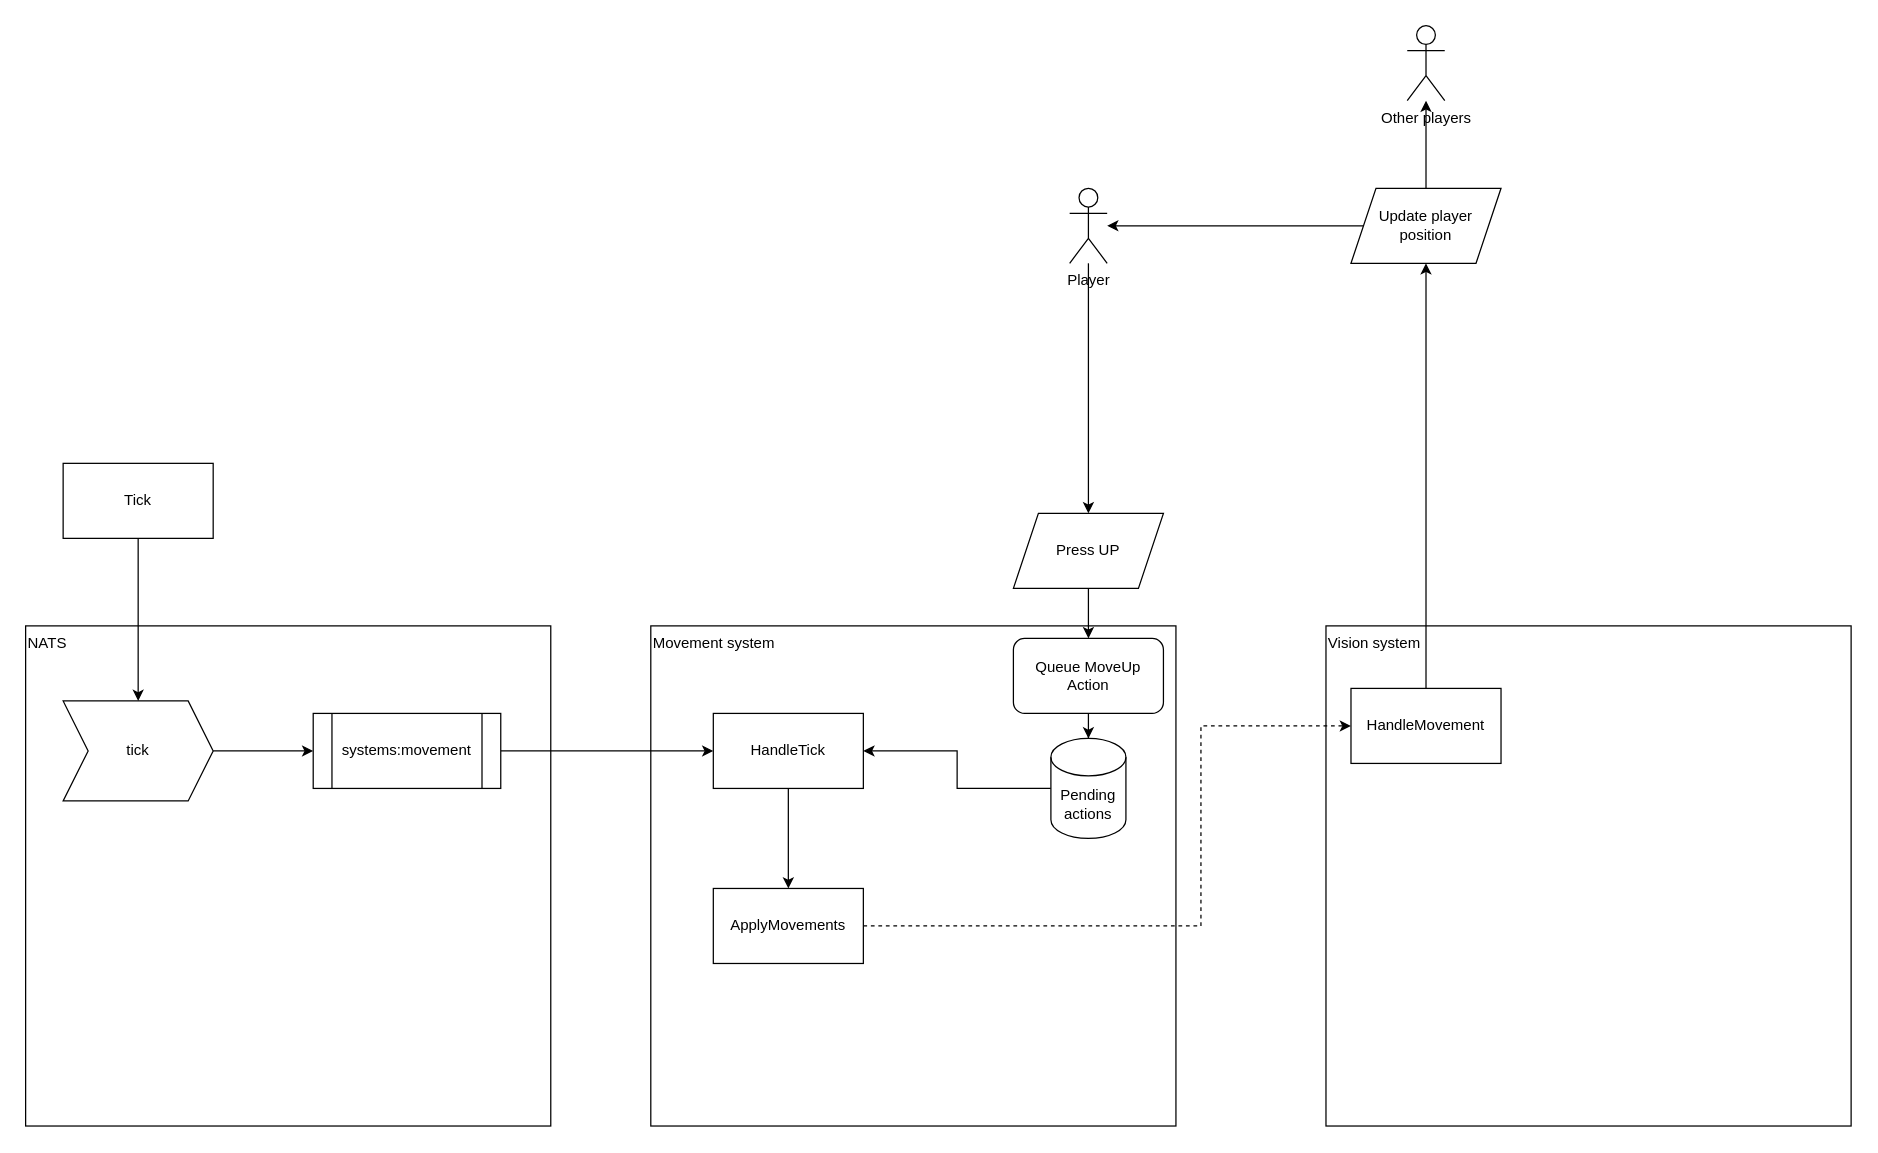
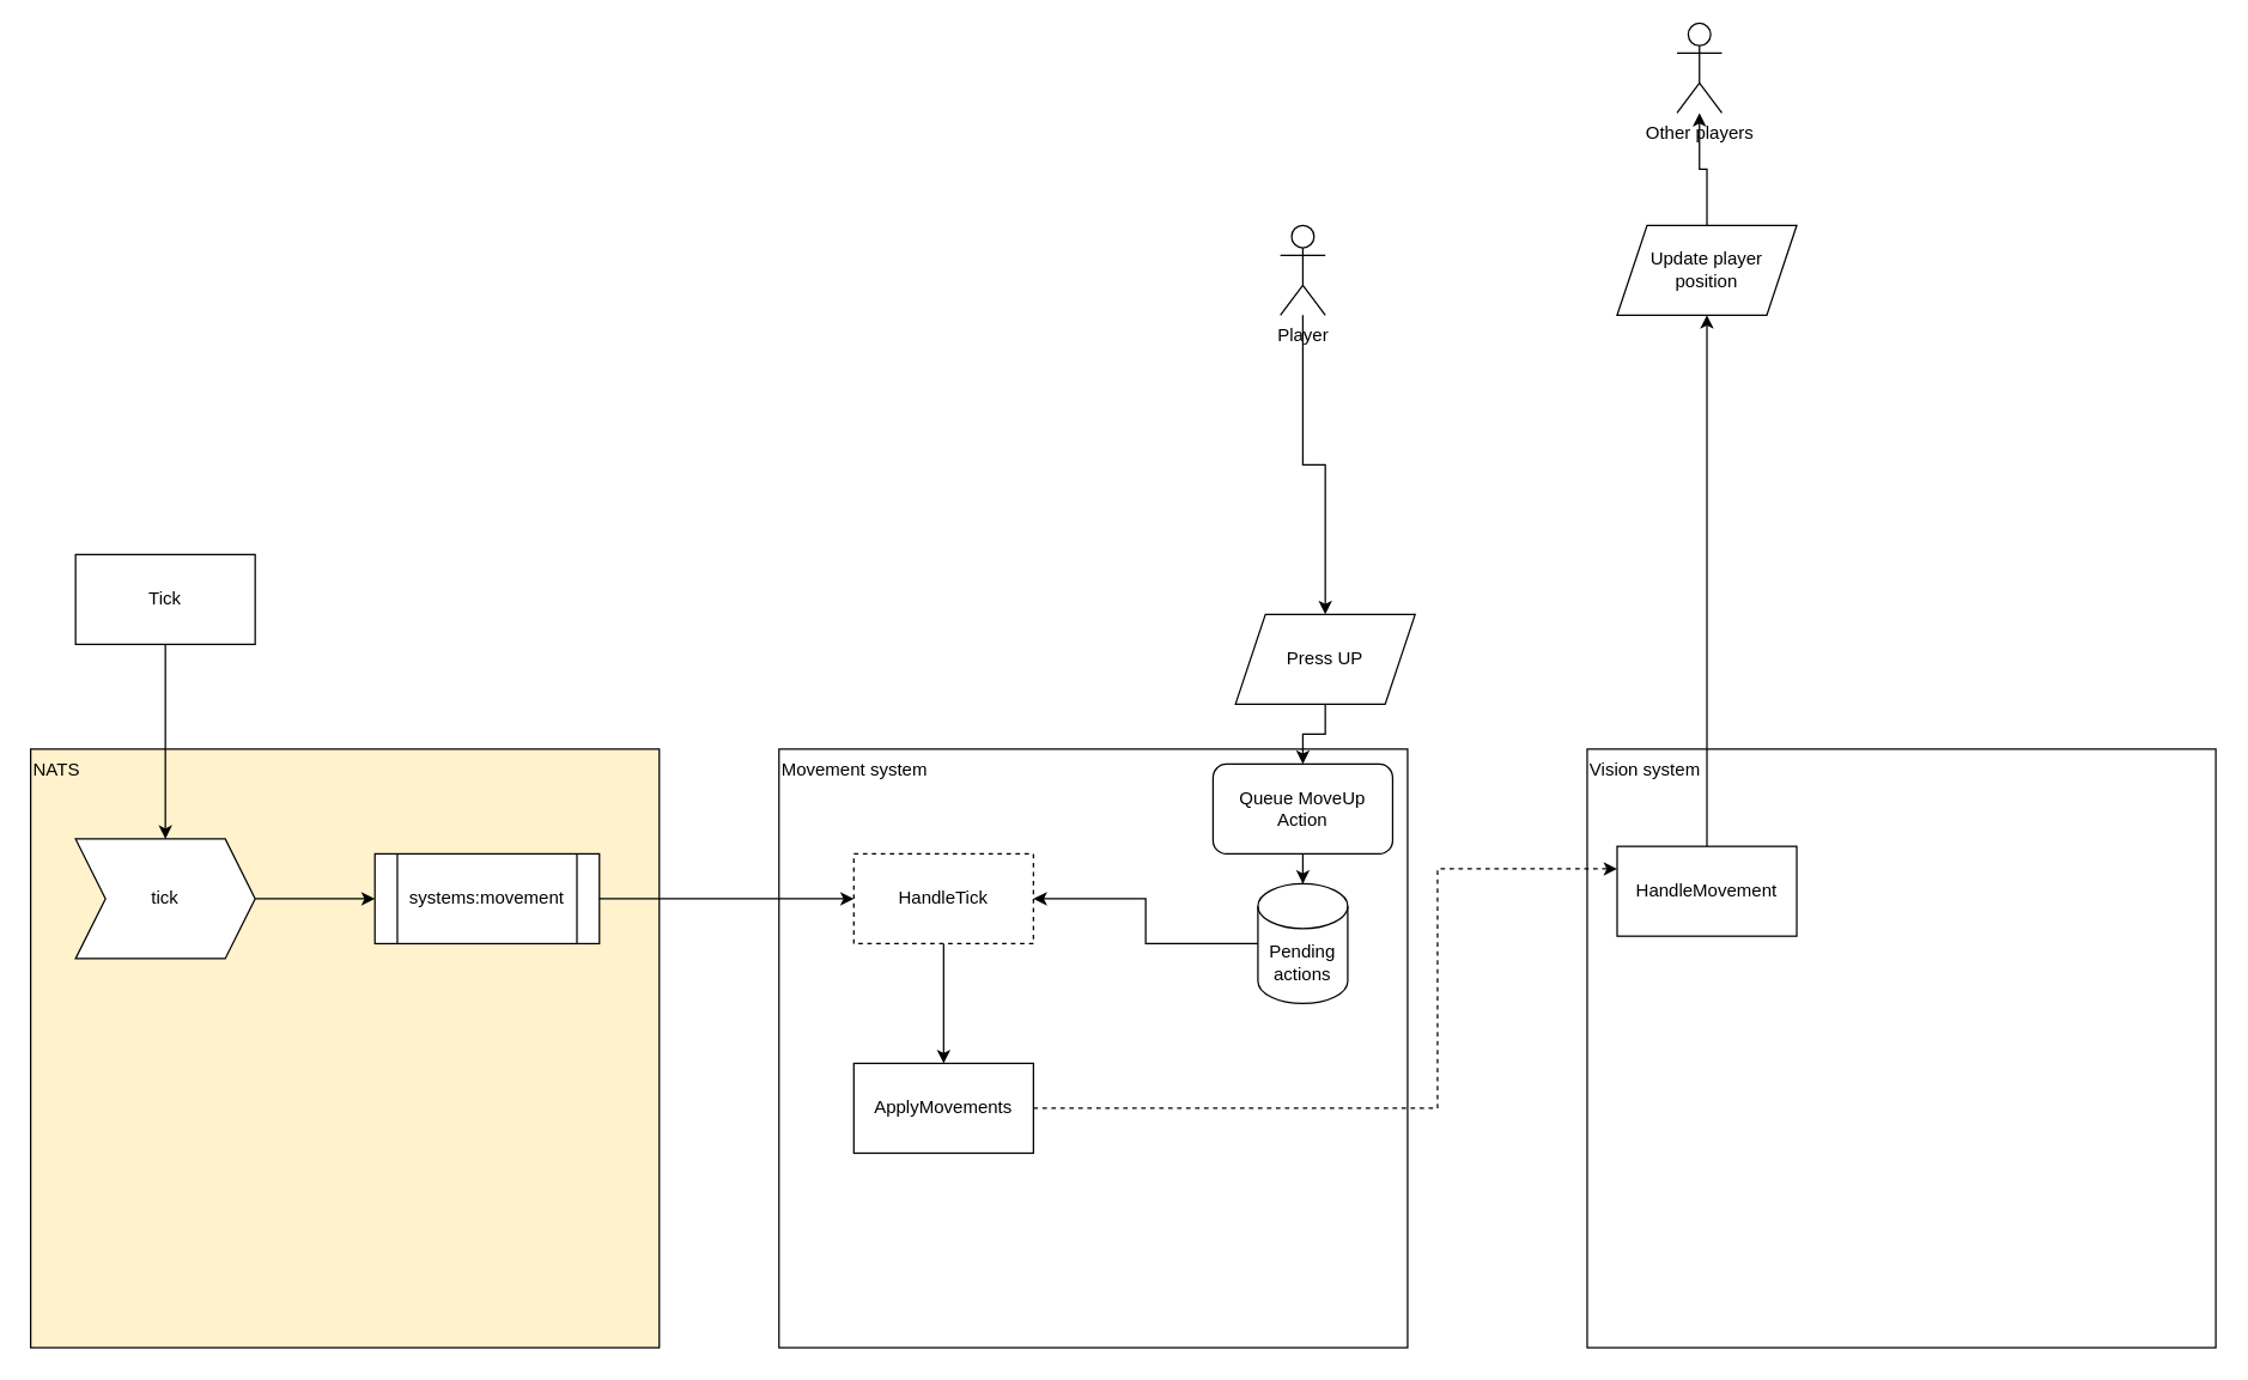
- <mxCell id="25" value="Other players" style="shape=umlActor;verticalLabelPosition=bottom;verticalAlign=top;html=1;outlineConnect=0;" parent="1" vertex="1"><mxGeometry x="1125" y="20" width="30" height="60" as="geometry" /></mxCell>
+ <mxCell id="25" value="Other players" style="shape=umlActor;verticalLabelPosition=bottom;verticalAlign=top;html=1;outlineConnect=0;" parent="1" vertex="1"><mxGeometry x="1120" y="15" width="30" height="60" as="geometry" /></mxCell>
- <mxCell id="26" style="edgeStyle=orthogonalEdgeStyle;rounded=0;orthogonalLoop=1;jettySize=auto;html=1;" parent="1" source="28" target="14" edge="1"><mxGeometry relative="1" as="geometry" /></mxCell>
- <mxCell id="16" value="Press UP" style="shape=parallelogram;perimeter=parallelogramPerimeter;whiteSpace=wrap;html=1;fixedSize=1;verticalAlign=middle;" parent="1" vertex="1"><mxGeometry x="810" y="410" width="120" height="60" as="geometry" /></mxCell>
+ <mxCell id="16" value="Press UP" style="shape=parallelogram;perimeter=parallelogramPerimeter;whiteSpace=wrap;html=1;fixedSize=1;verticalAlign=middle;" parent="1" vertex="1"><mxGeometry x="825" y="410" width="120" height="60" as="geometry" /></mxCell>
- <mxCell id="24" value="HandleMovement" style="whiteSpace=wrap;html=1;" parent="1" vertex="1"><mxGeometry x="1080" y="550" width="120" height="60" as="geometry" /></mxCell>
+ <mxCell id="24" value="HandleMovement" style="whiteSpace=wrap;html=1;" parent="1" vertex="1"><mxGeometry x="1080" y="565" width="120" height="60" as="geometry" /></mxCell>
- <mxCell id="12" value="HandleTick" style="whiteSpace=wrap;html=1;" parent="1" vertex="1"><mxGeometry x="570" y="570" width="120" height="60" as="geometry" /></mxCell>
+ <mxCell id="12" value="HandleTick" style="whiteSpace=wrap;html=1;dashed=1;" parent="1" vertex="1"><mxGeometry x="570" y="570" width="120" height="60" as="geometry" /></mxCell>
- <mxCell id="4" value="&lt;div align=&quot;left&quot;&gt;NATS&lt;/div&gt;" style="whiteSpace=wrap;html=1;align=left;verticalAlign=top;" parent="1" vertex="1"><mxGeometry x="20" y="500" width="420" height="400" as="geometry" /></mxCell>
+ <mxCell id="4" value="&lt;div align=&quot;left&quot;&gt;NATS&lt;/div&gt;" style="whiteSpace=wrap;html=1;align=left;verticalAlign=top;fillColor=#fff2cc;" parent="1" vertex="1"><mxGeometry x="20" y="500" width="420" height="400" as="geometry" /></mxCell>
